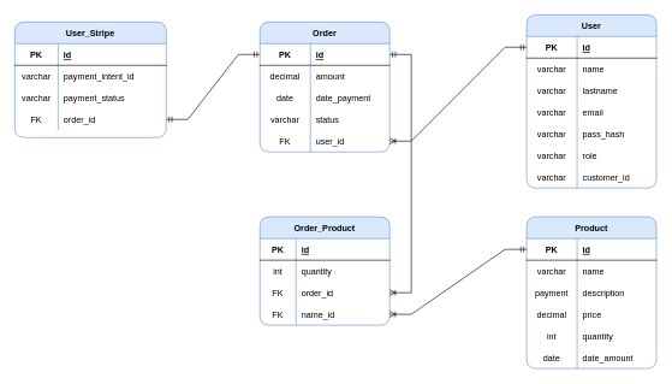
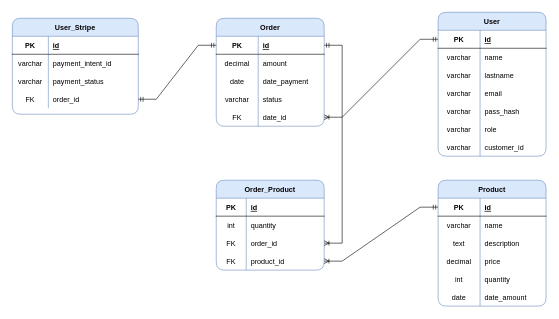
- <mxCell id="17" value="user_id" style="shape=partialRectangle;connectable=0;fillColor=none;top=0;left=0;bottom=0;right=0;align=left;spacingLeft=6;fontStyle=0;overflow=hidden;" vertex="1" parent="15"><mxGeometry x="70" width="110" height="30" as="geometry"><mxRectangle width="110" height="30" as="alternateBounds" /></mxGeometry></mxCell>
+ <mxCell id="17" value="date_id" style="shape=partialRectangle;connectable=0;fillColor=none;top=0;left=0;bottom=0;right=0;align=left;spacingLeft=6;fontStyle=0;overflow=hidden;" vertex="1" parent="15"><mxGeometry x="70" width="110" height="30" as="geometry"><mxRectangle width="110" height="30" as="alternateBounds" /></mxGeometry></mxCell>
- <mxCell id="26" value="payment" style="shape=partialRectangle;connectable=0;fillColor=none;top=0;left=0;bottom=0;right=0;editable=1;overflow=hidden;" parent="25" vertex="1"><mxGeometry width="70" height="30" as="geometry"><mxRectangle width="70" height="30" as="alternateBounds" /></mxGeometry></mxCell>
+ <mxCell id="26" value="text" style="shape=partialRectangle;connectable=0;fillColor=none;top=0;left=0;bottom=0;right=0;editable=1;overflow=hidden;" parent="25" vertex="1"><mxGeometry width="70" height="30" as="geometry"><mxRectangle width="70" height="30" as="alternateBounds" /></mxGeometry></mxCell>
- <mxCell id="72" value="name_id" style="shape=partialRectangle;connectable=0;fillColor=none;top=0;left=0;bottom=0;right=0;align=left;spacingLeft=6;fontStyle=0;overflow=hidden;rounded=1;" vertex="1" parent="70"><mxGeometry x="50" width="130" height="30" as="geometry"><mxRectangle width="130" height="30" as="alternateBounds" /></mxGeometry></mxCell>
+ <mxCell id="72" value="product_id" style="shape=partialRectangle;connectable=0;fillColor=none;top=0;left=0;bottom=0;right=0;align=left;spacingLeft=6;fontStyle=0;overflow=hidden;rounded=1;" vertex="1" parent="70"><mxGeometry x="50" width="130" height="30" as="geometry"><mxRectangle width="130" height="30" as="alternateBounds" /></mxGeometry></mxCell>
